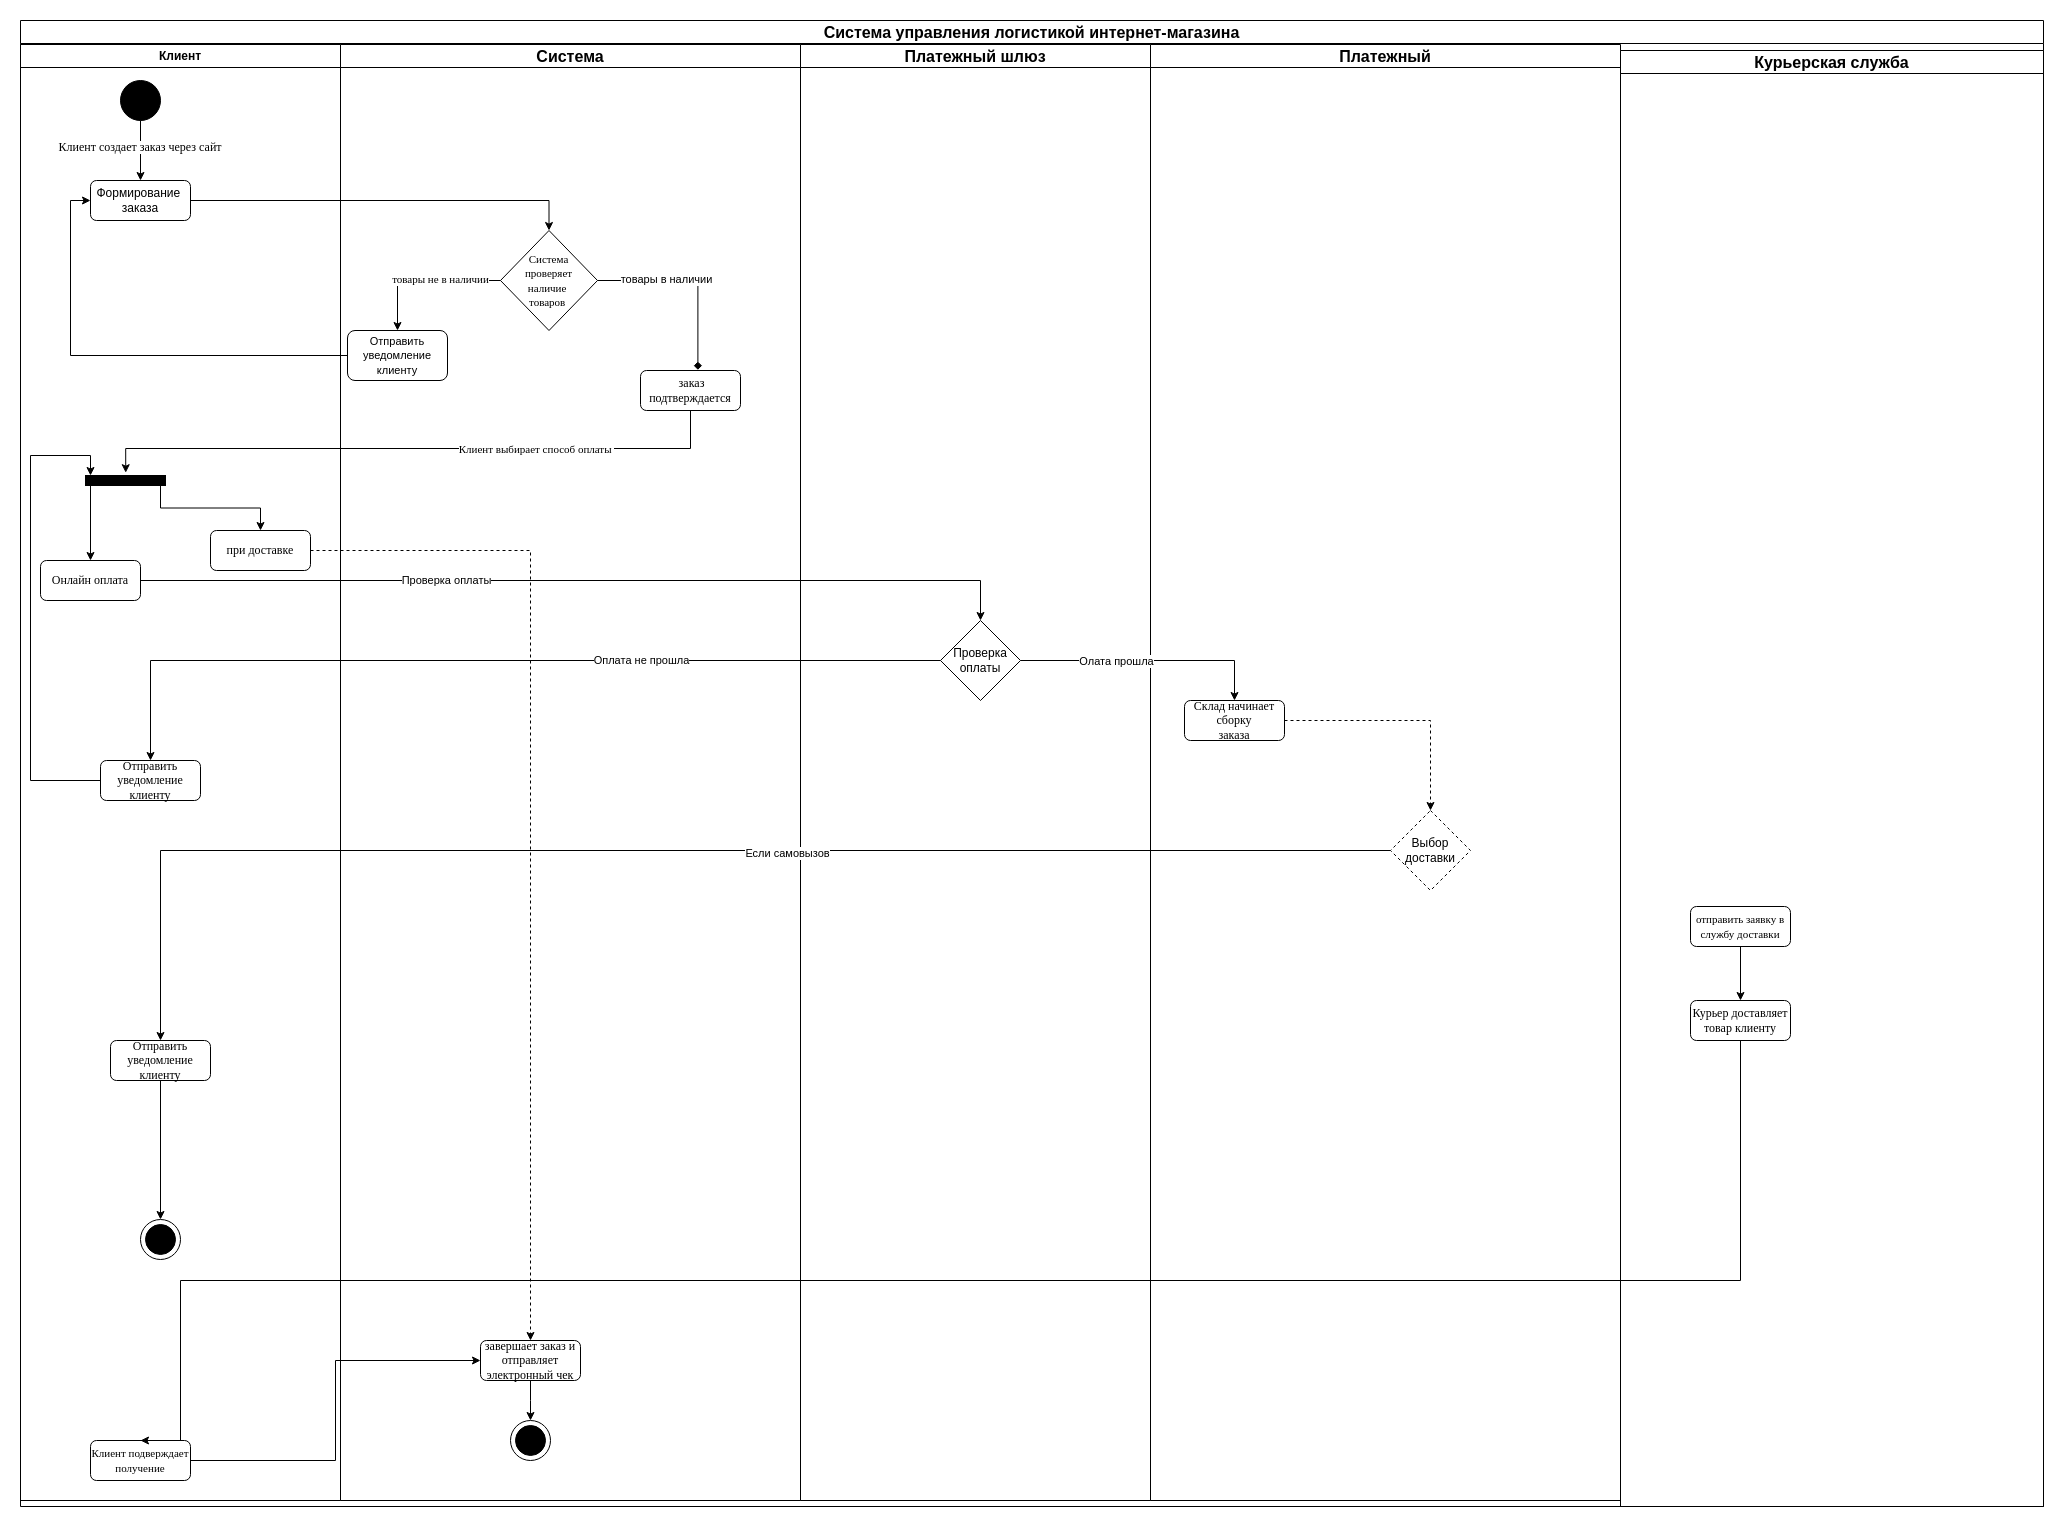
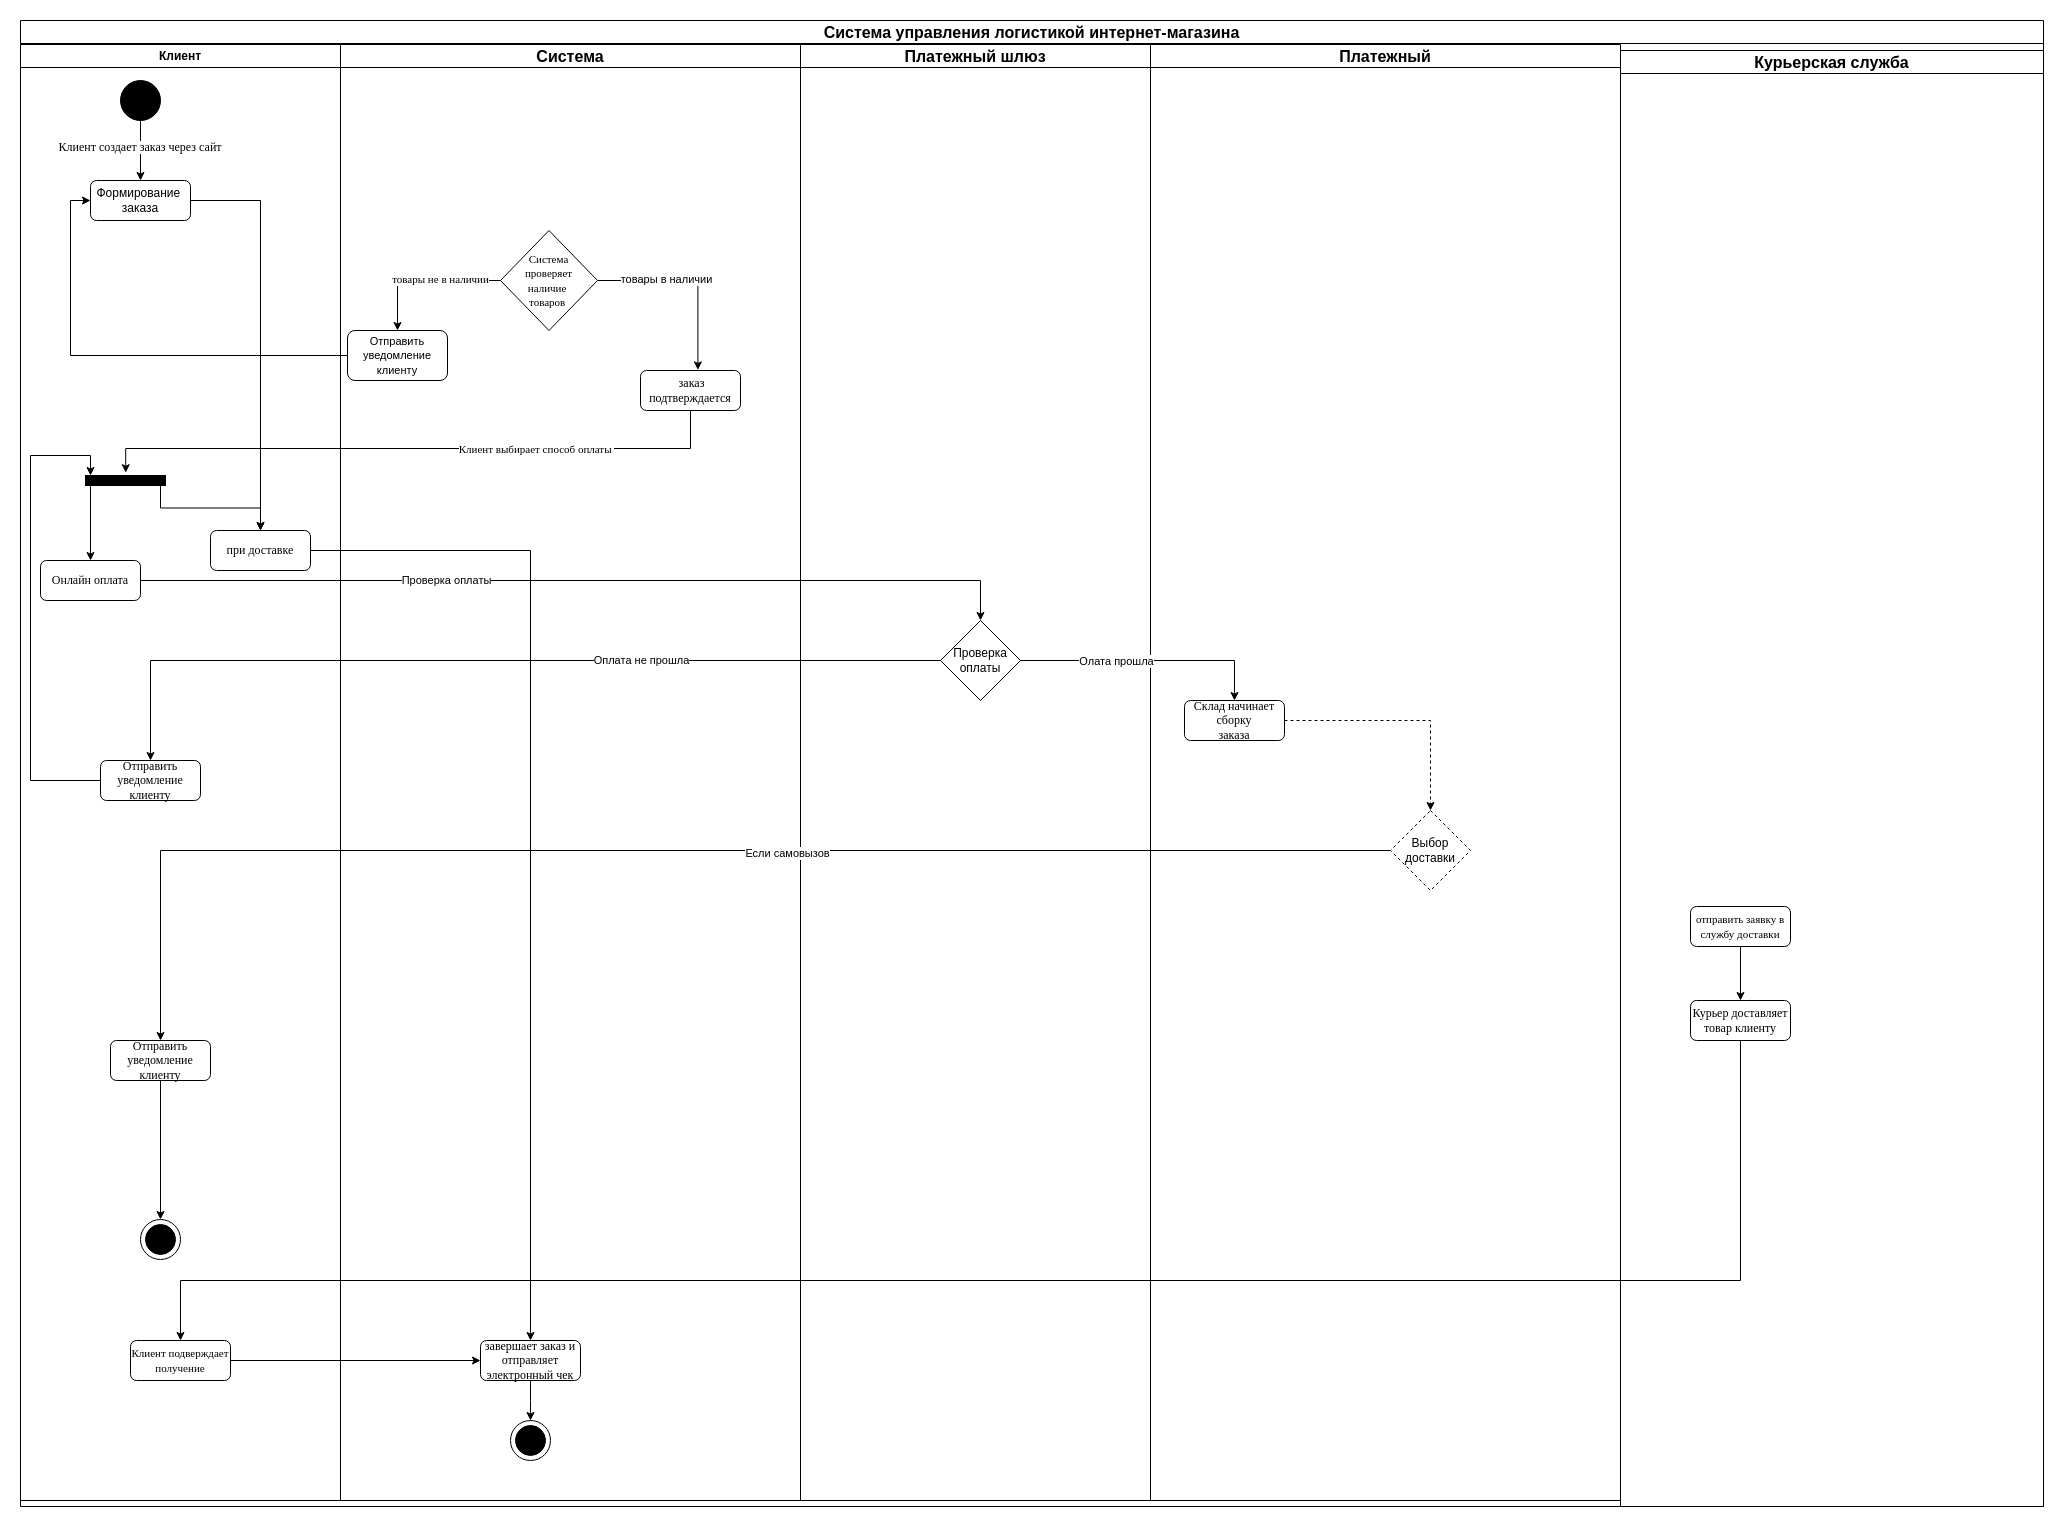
- <mxCell id="36" style="edgeStyle=orthogonalEdgeStyle;rounded=0;orthogonalLoop=1;jettySize=auto;html=1;exitX=1;exitY=0.5;exitDx=0;exitDy=0;entryX=0.5;entryY=0;entryDx=0;entryDy=0;" parent="2" source="7" target="20" edge="1"><mxGeometry relative="1" as="geometry" /></mxCell>
+ <mxCell id="36" style="edgeStyle=orthogonalEdgeStyle;rounded=0;orthogonalLoop=1;jettySize=auto;html=1;exitX=1;exitY=0.5;exitDx=0;exitDy=0;" parent="2" source="7" target="11" edge="1"><mxGeometry relative="1" as="geometry" /></mxCell>
- <mxCell id="25" style="edgeStyle=orthogonalEdgeStyle;rounded=0;orthogonalLoop=1;jettySize=auto;html=1;entryX=0.574;entryY=-0.015;entryDx=0;entryDy=0;entryPerimeter=0;endArrow=diamond;" parent="19" source="20" target="24" edge="1"><mxGeometry relative="1" as="geometry" /></mxCell>
+ <mxCell id="25" style="edgeStyle=orthogonalEdgeStyle;rounded=0;orthogonalLoop=1;jettySize=auto;html=1;entryX=0.574;entryY=-0.015;entryDx=0;entryDy=0;entryPerimeter=0;" parent="19" source="20" target="24" edge="1"><mxGeometry relative="1" as="geometry" /></mxCell>
- <mxCell id="54" style="edgeStyle=orthogonalEdgeStyle;rounded=0;orthogonalLoop=1;jettySize=auto;html=1;entryX=0.5;entryY=0;entryDx=0;entryDy=0;dashed=1;" parent="2" source="11" target="28" edge="1"><mxGeometry relative="1" as="geometry" /></mxCell>
+ <mxCell id="54" style="edgeStyle=orthogonalEdgeStyle;rounded=0;orthogonalLoop=1;jettySize=auto;html=1;entryX=0.5;entryY=0;entryDx=0;entryDy=0;" parent="2" source="11" target="28" edge="1"><mxGeometry relative="1" as="geometry" /></mxCell>
- <mxCell id="18" value="&lt;font face=&quot;Times New Roman, serif&quot;&gt;&lt;span style=&quot;font-size: 11px;&quot;&gt;Клиент подверждает получение&lt;/span&gt;&lt;/font&gt;" style="shape=rect;rounded=1;html=1;whiteSpace=wrap;align=center;" parent="3" vertex="1"><mxGeometry x="70" y="1396" width="100" height="40" as="geometry" /></mxCell>
+ <mxCell id="18" value="&lt;font face=&quot;Times New Roman, serif&quot;&gt;&lt;span style=&quot;font-size: 11px;&quot;&gt;Клиент подверждает получение&lt;/span&gt;&lt;/font&gt;" style="shape=rect;rounded=1;html=1;whiteSpace=wrap;align=center;" parent="3" vertex="1"><mxGeometry x="110" y="1296" width="100" height="40" as="geometry" /></mxCell>
